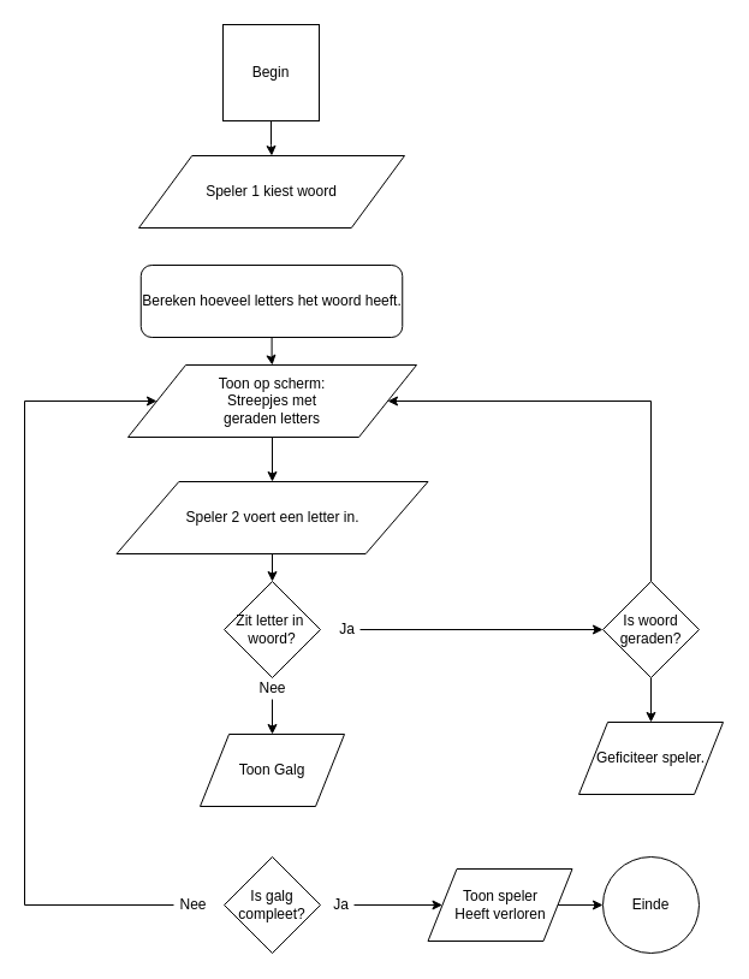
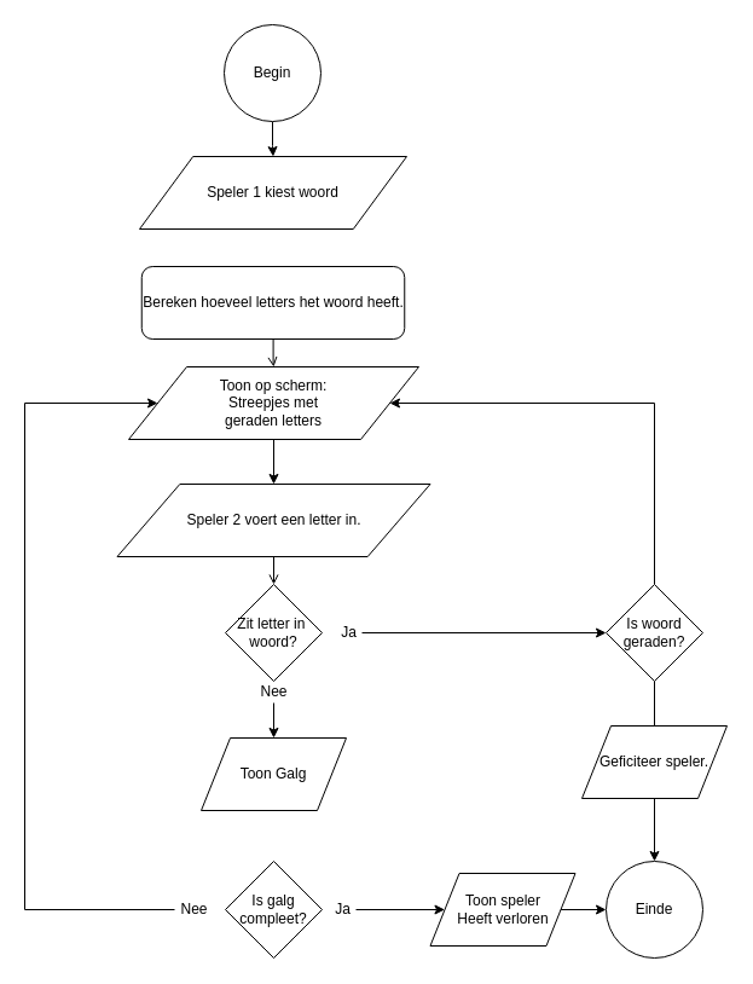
- <mxCell id="3" value="Begin" style="whiteSpace=wrap;html=1;aspect=fixed;rounded=0;" parent="1" vertex="1"><mxGeometry x="185" y="20" width="80" height="80" as="geometry" /></mxCell>
+ <mxCell id="3" value="Begin" style="ellipse;whiteSpace=wrap;html=1;aspect=fixed;" parent="1" vertex="1"><mxGeometry x="185" y="20" width="80" height="80" as="geometry" /></mxCell>
- <mxCell id="6" value="" style="edgeStyle=orthogonalEdgeStyle;rounded=0;orthogonalLoop=1;jettySize=auto;html=1;" parent="1" source="7" target="9" edge="1"><mxGeometry relative="1" as="geometry" /></mxCell>
+ <mxCell id="6" value="" style="edgeStyle=orthogonalEdgeStyle;rounded=0;orthogonalLoop=1;jettySize=auto;html=1;endArrow=open;" parent="1" source="7" target="9" edge="1"><mxGeometry relative="1" as="geometry" /></mxCell>
- <mxCell id="10" value="" style="edgeStyle=orthogonalEdgeStyle;rounded=0;orthogonalLoop=1;jettySize=auto;html=1;" parent="1" source="11" target="12" edge="1"><mxGeometry relative="1" as="geometry" /></mxCell>
+ <mxCell id="10" value="" style="edgeStyle=orthogonalEdgeStyle;rounded=0;orthogonalLoop=1;jettySize=auto;html=1;endArrow=open;" parent="1" source="11" target="12" edge="1"><mxGeometry relative="1" as="geometry" /></mxCell>
- <mxCell id="17" value="" style="edgeStyle=orthogonalEdgeStyle;rounded=0;orthogonalLoop=1;jettySize=auto;html=1;" parent="1" source="19" target="21" edge="1"><mxGeometry relative="1" as="geometry" /></mxCell>
+ <mxCell id="17" value="" style="edgeStyle=orthogonalEdgeStyle;rounded=0;orthogonalLoop=1;jettySize=auto;html=1;endArrow=none;" parent="1" source="19" target="21" edge="1"><mxGeometry relative="1" as="geometry" /></mxCell>
+ <mxCell id="20" value="" style="edgeStyle=orthogonalEdgeStyle;rounded=0;orthogonalLoop=1;jettySize=auto;html=1;" parent="1" source="21" target="4" edge="1"><mxGeometry relative="1" as="geometry" /></mxCell>
